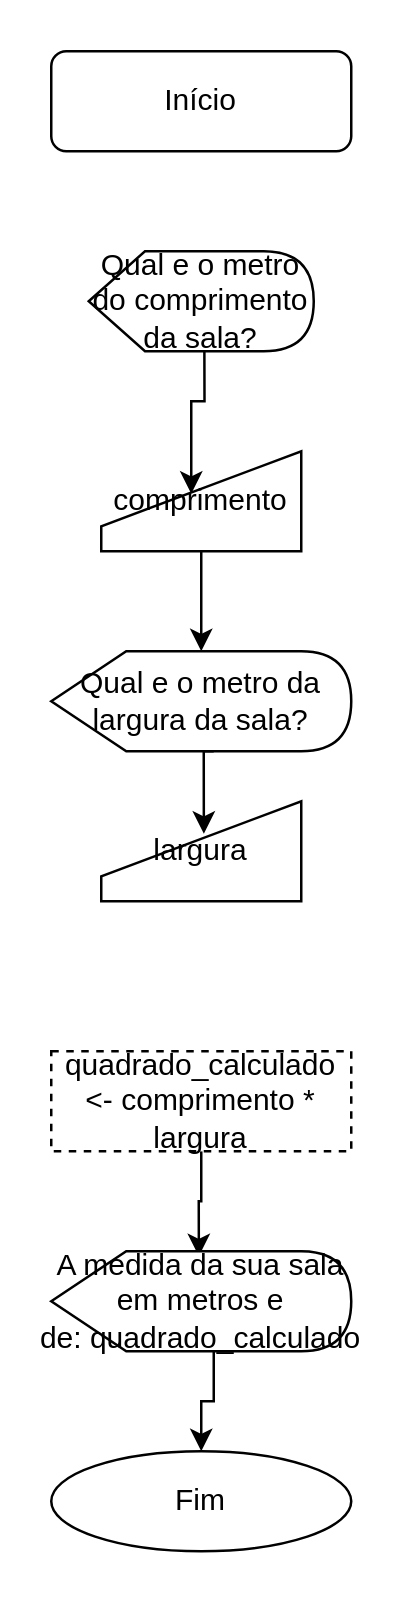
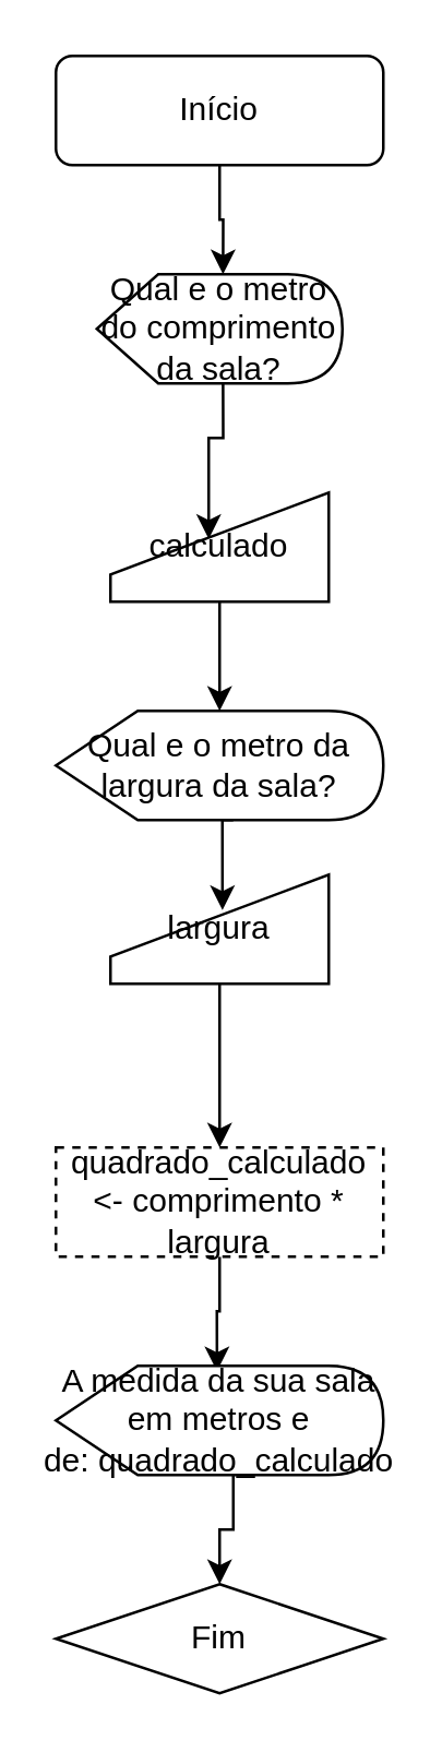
+ <mxCell id="2" style="edgeStyle=orthogonalEdgeStyle;rounded=0;orthogonalLoop=1;jettySize=auto;html=1;exitX=0.5;exitY=1;exitDx=0;exitDy=0;entryX=0;entryY=0;entryDx=46.25;entryDy=0;entryPerimeter=0;" edge="1" parent="1" source="3" target="5"><mxGeometry relative="1" as="geometry" /></mxCell>
- <mxCell id="7" value="comprimento" style="shape=manualInput;whiteSpace=wrap;html=1;" vertex="1" parent="1"><mxGeometry x="40" y="180" width="80" height="40" as="geometry" /></mxCell>
+ <mxCell id="7" value="calculado" style="shape=manualInput;whiteSpace=wrap;html=1;" vertex="1" parent="1"><mxGeometry x="40" y="180" width="80" height="40" as="geometry" /></mxCell>
+ <mxCell id="11" style="edgeStyle=orthogonalEdgeStyle;rounded=0;orthogonalLoop=1;jettySize=auto;html=1;exitX=0.5;exitY=1;exitDx=0;exitDy=0;entryX=0.5;entryY=0;entryDx=0;entryDy=0;" edge="1" parent="1" source="12" target="14"><mxGeometry relative="1" as="geometry" /></mxCell>
- <mxCell id="10" value="Fim" style="ellipse;whiteSpace=wrap;html=1;" vertex="1" parent="1"><mxGeometry x="20" y="580" width="120" height="40" as="geometry" /></mxCell>
+ <mxCell id="10" value="Fim" style="rhombus;whiteSpace=wrap;html=1;" vertex="1" parent="1"><mxGeometry x="20" y="580" width="120" height="40" as="geometry" /></mxCell>
